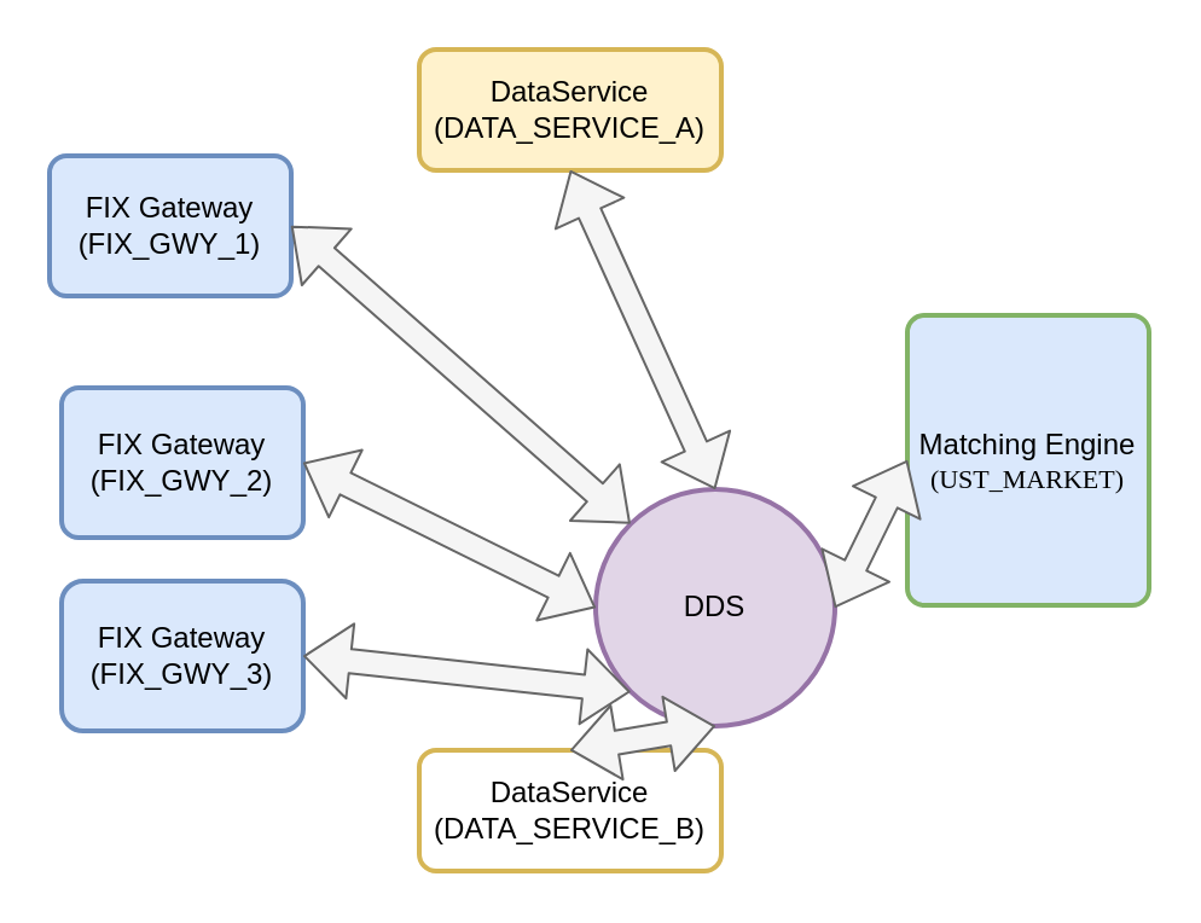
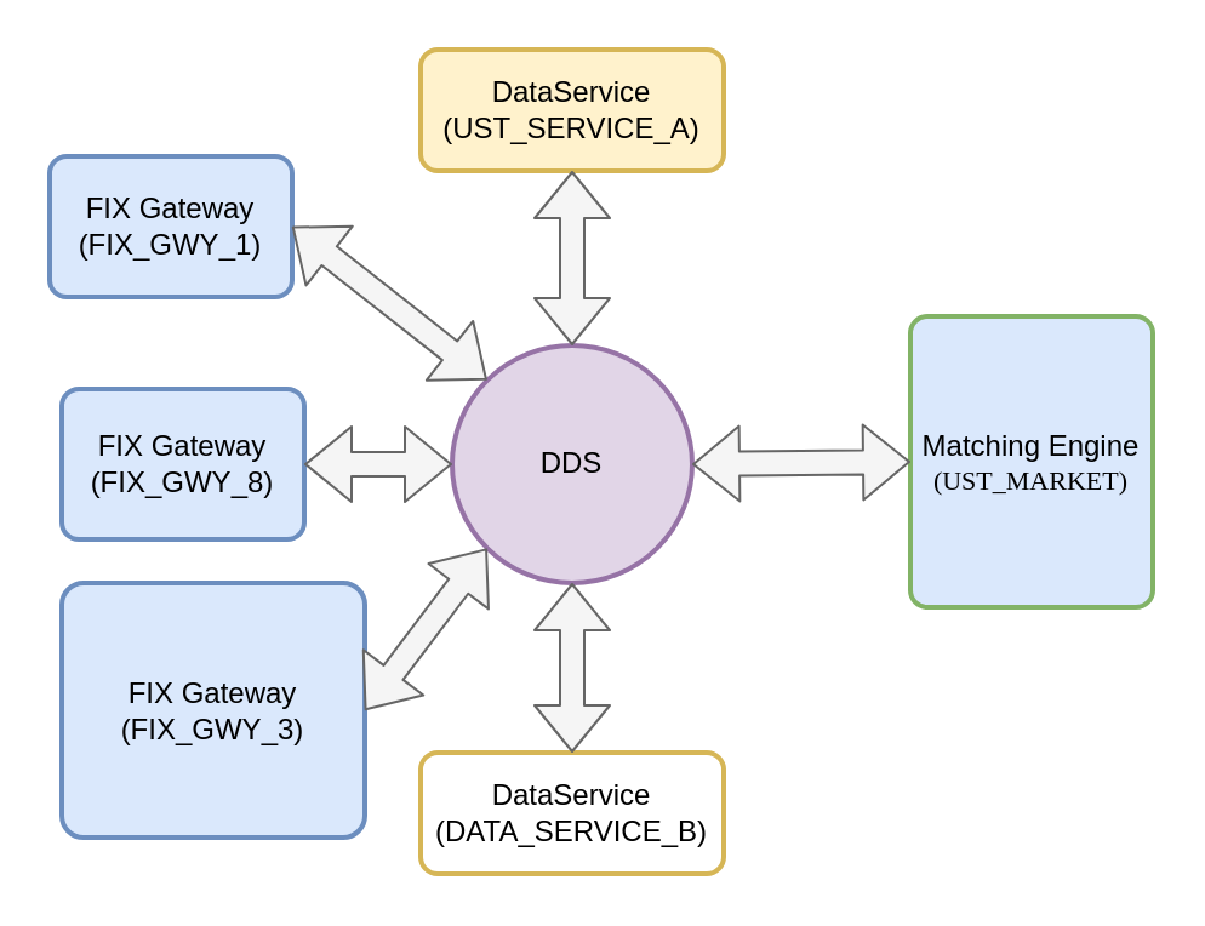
- <mxCell id="4" value="DataService&lt;br&gt;(DATA_SERVICE_A)" style="rounded=1;whiteSpace=wrap;html=1;absoluteArcSize=1;arcSize=14;strokeWidth=2;fillColor=#fff2cc;strokeColor=#d6b656;" parent="1" vertex="1"><mxGeometry x="173" y="20" width="125" height="50" as="geometry" /></mxCell>
+ <mxCell id="4" value="DataService&lt;br&gt;(UST_SERVICE_A)" style="rounded=1;whiteSpace=wrap;html=1;absoluteArcSize=1;arcSize=14;strokeWidth=2;fillColor=#fff2cc;strokeColor=#d6b656;" parent="1" vertex="1"><mxGeometry x="173" y="20" width="125" height="50" as="geometry" /></mxCell>
- <mxCell id="6" value="FIX Gateway&lt;br&gt;(FIX_GWY_2)" style="rounded=1;whiteSpace=wrap;html=1;absoluteArcSize=1;arcSize=14;strokeWidth=2;fillColor=#dae8fc;strokeColor=#6c8ebf;" parent="1" vertex="1"><mxGeometry x="25" y="160" width="100" height="62" as="geometry" /></mxCell>
+ <mxCell id="6" value="FIX Gateway&lt;br&gt;(FIX_GWY_8)" style="rounded=1;whiteSpace=wrap;html=1;absoluteArcSize=1;arcSize=14;strokeWidth=2;fillColor=#dae8fc;strokeColor=#6c8ebf;" parent="1" vertex="1"><mxGeometry x="25" y="160" width="100" height="62" as="geometry" /></mxCell>
- <mxCell id="8" value="DDS" style="strokeWidth=2;html=1;shape=mxgraph.flowchart.start_2;whiteSpace=wrap;fillColor=#e1d5e7;strokeColor=#9673a6;" parent="1" vertex="1"><mxGeometry x="246" y="202" width="99" height="98" as="geometry" /></mxCell>
+ <mxCell id="8" value="DDS" style="strokeWidth=2;html=1;shape=mxgraph.flowchart.start_2;whiteSpace=wrap;fillColor=#e1d5e7;strokeColor=#9673a6;" parent="1" vertex="1"><mxGeometry x="186" y="142" width="99" height="98" as="geometry" /></mxCell>
- <mxCell id="7" value="FIX Gateway&lt;br&gt;(FIX_GWY_3)" style="rounded=1;whiteSpace=wrap;html=1;absoluteArcSize=1;arcSize=18;strokeWidth=2;fillColor=#dae8fc;strokeColor=#6c8ebf;" parent="1" vertex="1"><mxGeometry x="25" y="240" width="100" height="62" as="geometry" /></mxCell>
+ <mxCell id="7" value="FIX Gateway&lt;br&gt;(FIX_GWY_3)" style="rounded=1;whiteSpace=wrap;html=1;absoluteArcSize=1;arcSize=18;strokeWidth=2;fillColor=#dae8fc;strokeColor=#6c8ebf;" parent="1" vertex="1"><mxGeometry x="25" y="240" width="125" height="105" as="geometry" /></mxCell>
